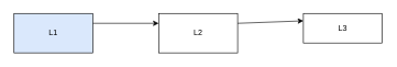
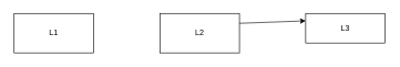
- <mxCell id="5" value="" style="endArrow=classic;html=1;rounded=0;exitX=1;exitY=0.25;exitDx=0;exitDy=0;entryX=0;entryY=0.25;entryDx=0;entryDy=0;" edge="1" parent="1" source="2" target="3"><mxGeometry width="50" height="50" relative="1" as="geometry"><mxPoint x="320" y="150" as="sourcePoint" /><mxPoint x="370" y="100" as="targetPoint" /></mxGeometry></mxCell>
- <mxCell id="2" value="L1" style="rounded=0;whiteSpace=wrap;html=1;fillColor=#dae8fc;" vertex="1" parent="1"><mxGeometry x="20" y="20" width="120" height="60" as="geometry" /></mxCell>
+ <mxCell id="2" value="L1" style="rounded=0;whiteSpace=wrap;html=1;" vertex="1" parent="1"><mxGeometry x="20" y="20" width="120" height="60" as="geometry" /></mxCell>
